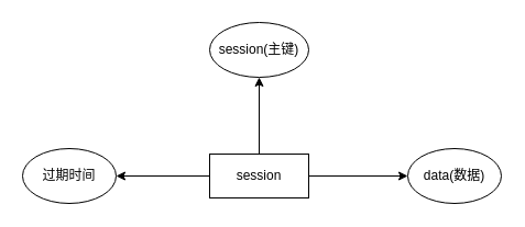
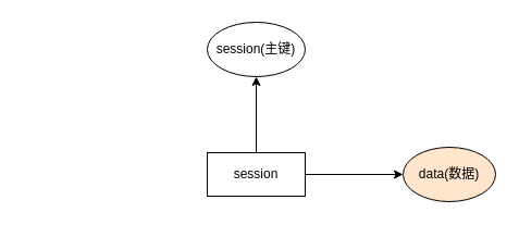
- <mxCell id="8" value="过期时间" style="ellipse;whiteSpace=wrap;html=1;rounded=0;" vertex="1" parent="1"><mxGeometry x="20" y="135" width="85" height="50" as="geometry" /></mxCell>
- <mxCell id="4" style="edgeStyle=orthogonalEdgeStyle;rounded=0;orthogonalLoop=1;jettySize=auto;html=1;exitX=0;exitY=0.5;exitDx=0;exitDy=0;entryX=1;entryY=0.5;entryDx=0;entryDy=0;" edge="1" parent="1" source="5" target="8"><mxGeometry relative="1" as="geometry" /></mxCell>
- <mxCell id="7" value="data(数据)" style="ellipse;whiteSpace=wrap;html=1;rounded=0;" vertex="1" parent="1"><mxGeometry x="370" y="135" width="85" height="50" as="geometry" /></mxCell>
+ <mxCell id="7" value="data(数据)" style="ellipse;whiteSpace=wrap;html=1;rounded=0;fillColor=#ffe6cc;" vertex="1" parent="1"><mxGeometry x="370" y="135" width="85" height="50" as="geometry" /></mxCell>
